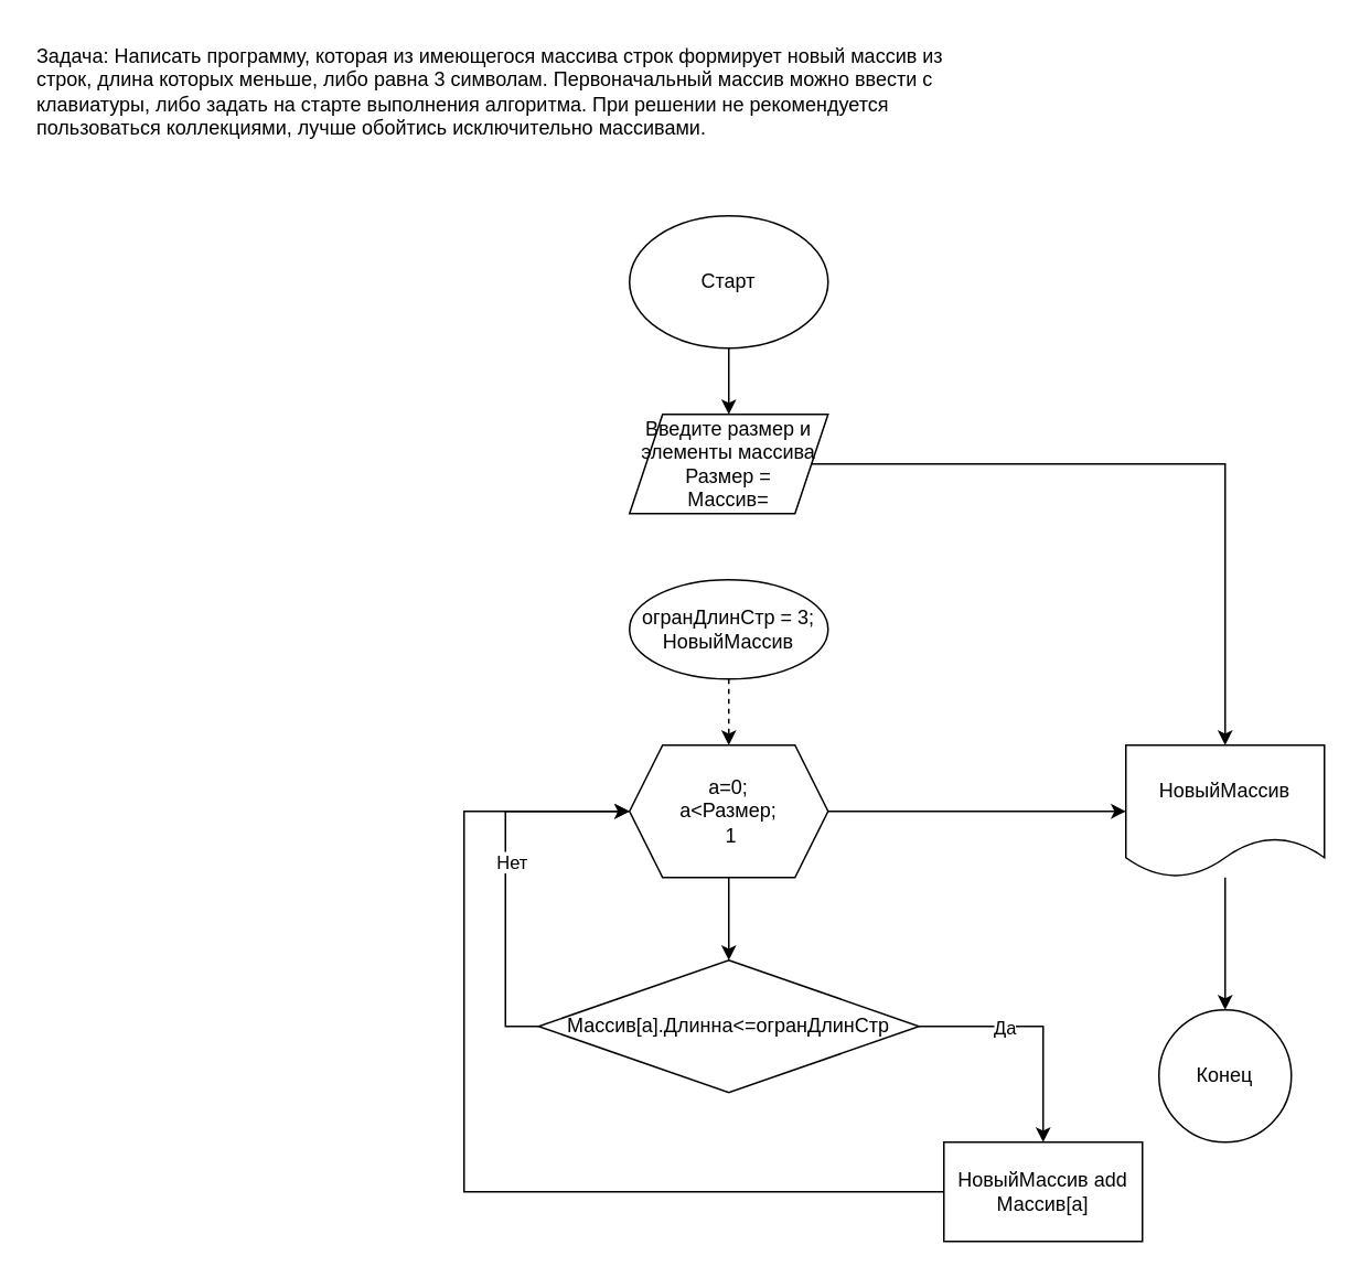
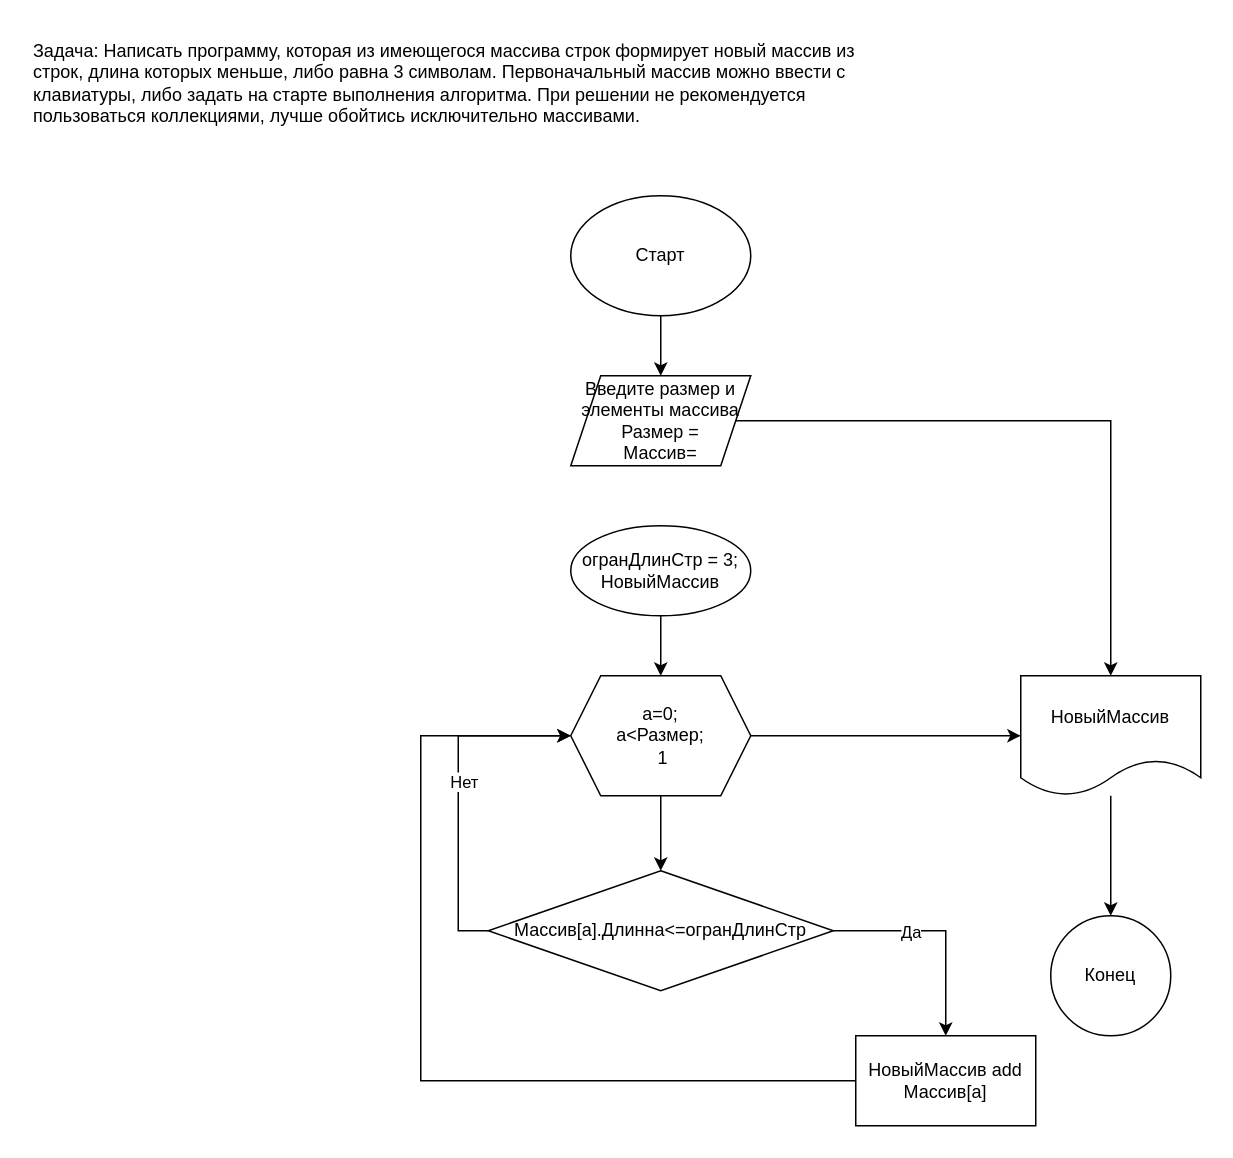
- <mxCell id="7" value="" style="edgeStyle=orthogonalEdgeStyle;rounded=0;orthogonalLoop=1;jettySize=auto;html=1;dashed=1;" edge="1" parent="1" source="8" target="11"><mxGeometry relative="1" as="geometry" /></mxCell>
+ <mxCell id="7" value="" style="edgeStyle=orthogonalEdgeStyle;rounded=0;orthogonalLoop=1;jettySize=auto;html=1;" edge="1" parent="1" source="8" target="11"><mxGeometry relative="1" as="geometry" /></mxCell>
